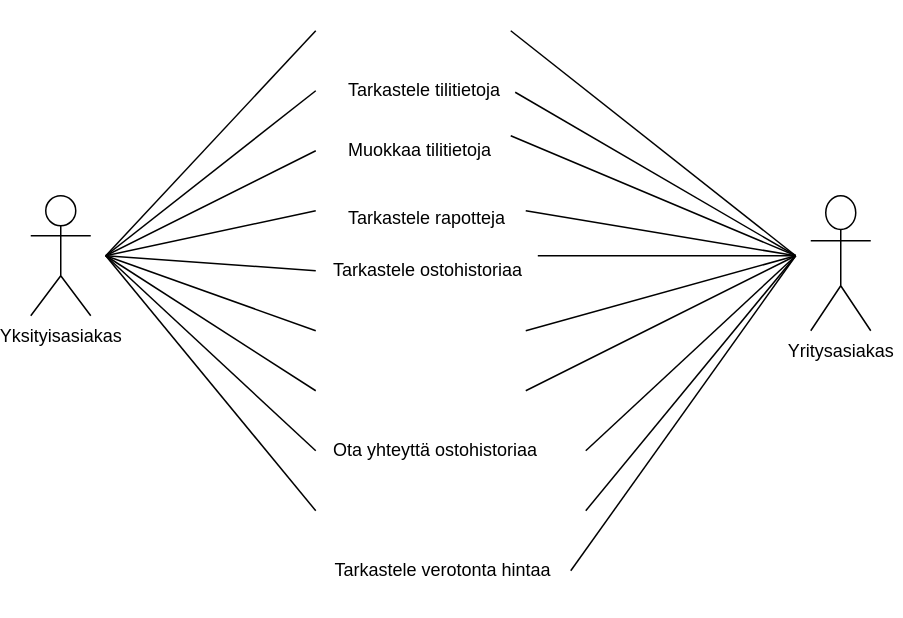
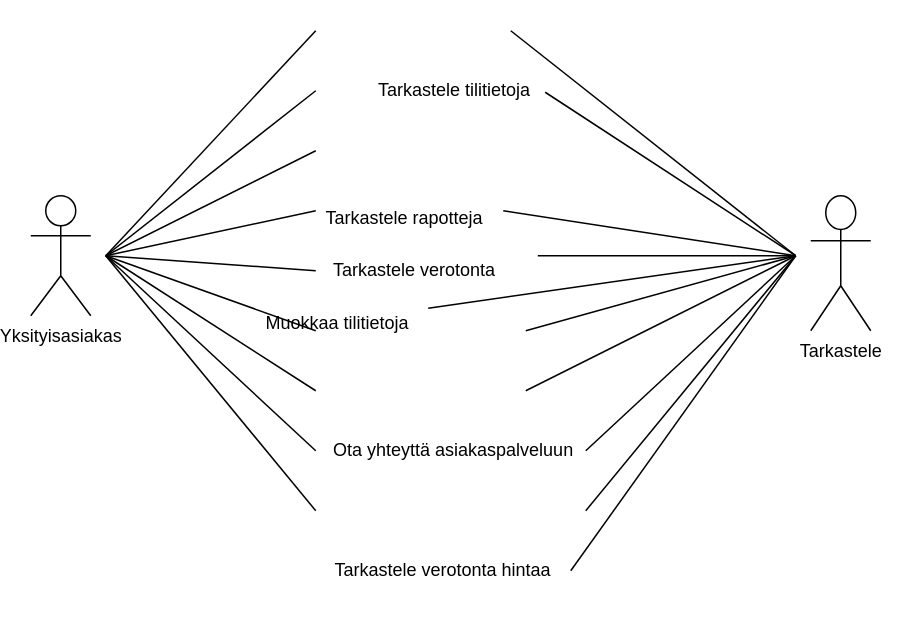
- <mxCell id="3" value="Tarkastele tilitietoja" style="text;html=1;resizable=0;points=[];autosize=1;align=left;verticalAlign=top;spacingTop=-4;" parent="1" vertex="1"><mxGeometry x="230" y="50" width="110" height="20" as="geometry" /></mxCell>
+ <mxCell id="3" value="Tarkastele tilitietoja" style="text;html=1;resizable=0;points=[];autosize=1;align=left;verticalAlign=top;spacingTop=-4;" parent="1" vertex="1"><mxGeometry x="250" y="50" width="110" height="20" as="geometry" /></mxCell>
- <mxCell id="5" value="Muokkaa tilitietoja" style="text;html=1;resizable=0;points=[];autosize=1;align=left;verticalAlign=top;spacingTop=-4;" parent="1" vertex="1"><mxGeometry x="230" y="90" width="110" height="20" as="geometry" /></mxCell>
+ <mxCell id="5" value="Muokkaa tilitietoja" style="text;html=1;resizable=0;points=[];autosize=1;align=left;verticalAlign=top;spacingTop=-4;" parent="1" vertex="1"><mxGeometry x="175" y="205" width="110" height="20" as="geometry" /></mxCell>
- <mxCell id="4" value="Tarkastele rapotteja" style="text;html=1;resizable=0;points=[];autosize=1;align=left;verticalAlign=top;spacingTop=-4;" parent="1" vertex="1"><mxGeometry x="230" y="135" width="120" height="20" as="geometry" /></mxCell>
+ <mxCell id="4" value="Tarkastele rapotteja" style="text;html=1;resizable=0;points=[];autosize=1;align=left;verticalAlign=top;spacingTop=-4;" parent="1" vertex="1"><mxGeometry x="215" y="135" width="120" height="20" as="geometry" /></mxCell>
- <mxCell id="6" value="Tarkastele ostohistoriaa" style="text;html=1;resizable=0;points=[];autosize=1;align=left;verticalAlign=top;spacingTop=-4;" parent="1" vertex="1"><mxGeometry x="220" y="170" width="140" height="20" as="geometry" /></mxCell>
+ <mxCell id="6" value="Tarkastele verotonta" style="text;html=1;resizable=0;points=[];autosize=1;align=left;verticalAlign=top;spacingTop=-4;" parent="1" vertex="1"><mxGeometry x="220" y="170" width="140" height="20" as="geometry" /></mxCell>
- <mxCell id="17" value="Yritysasiakas" style="shape=umlActor;verticalLabelPosition=bottom;labelBackgroundColor=#ffffff;verticalAlign=top;html=1;outlineConnect=0;" parent="1" vertex="1"><mxGeometry x="540" y="130" width="40" height="90" as="geometry" /></mxCell>
+ <mxCell id="17" value="Tarkastele" style="shape=umlActor;verticalLabelPosition=bottom;labelBackgroundColor=#ffffff;verticalAlign=top;html=1;outlineConnect=0;" parent="1" vertex="1"><mxGeometry x="540" y="130" width="40" height="90" as="geometry" /></mxCell>
- <mxCell id="7" value="Ota yhteyttä ostohistoriaa" style="text;html=1;resizable=0;points=[];autosize=1;align=left;verticalAlign=top;spacingTop=-4;" parent="1" vertex="1"><mxGeometry x="220" y="290" width="170" height="20" as="geometry" /></mxCell>
+ <mxCell id="7" value="Ota yhteyttä asiakaspalveluun" style="text;html=1;resizable=0;points=[];autosize=1;align=left;verticalAlign=top;spacingTop=-4;" parent="1" vertex="1"><mxGeometry x="220" y="290" width="170" height="20" as="geometry" /></mxCell>
